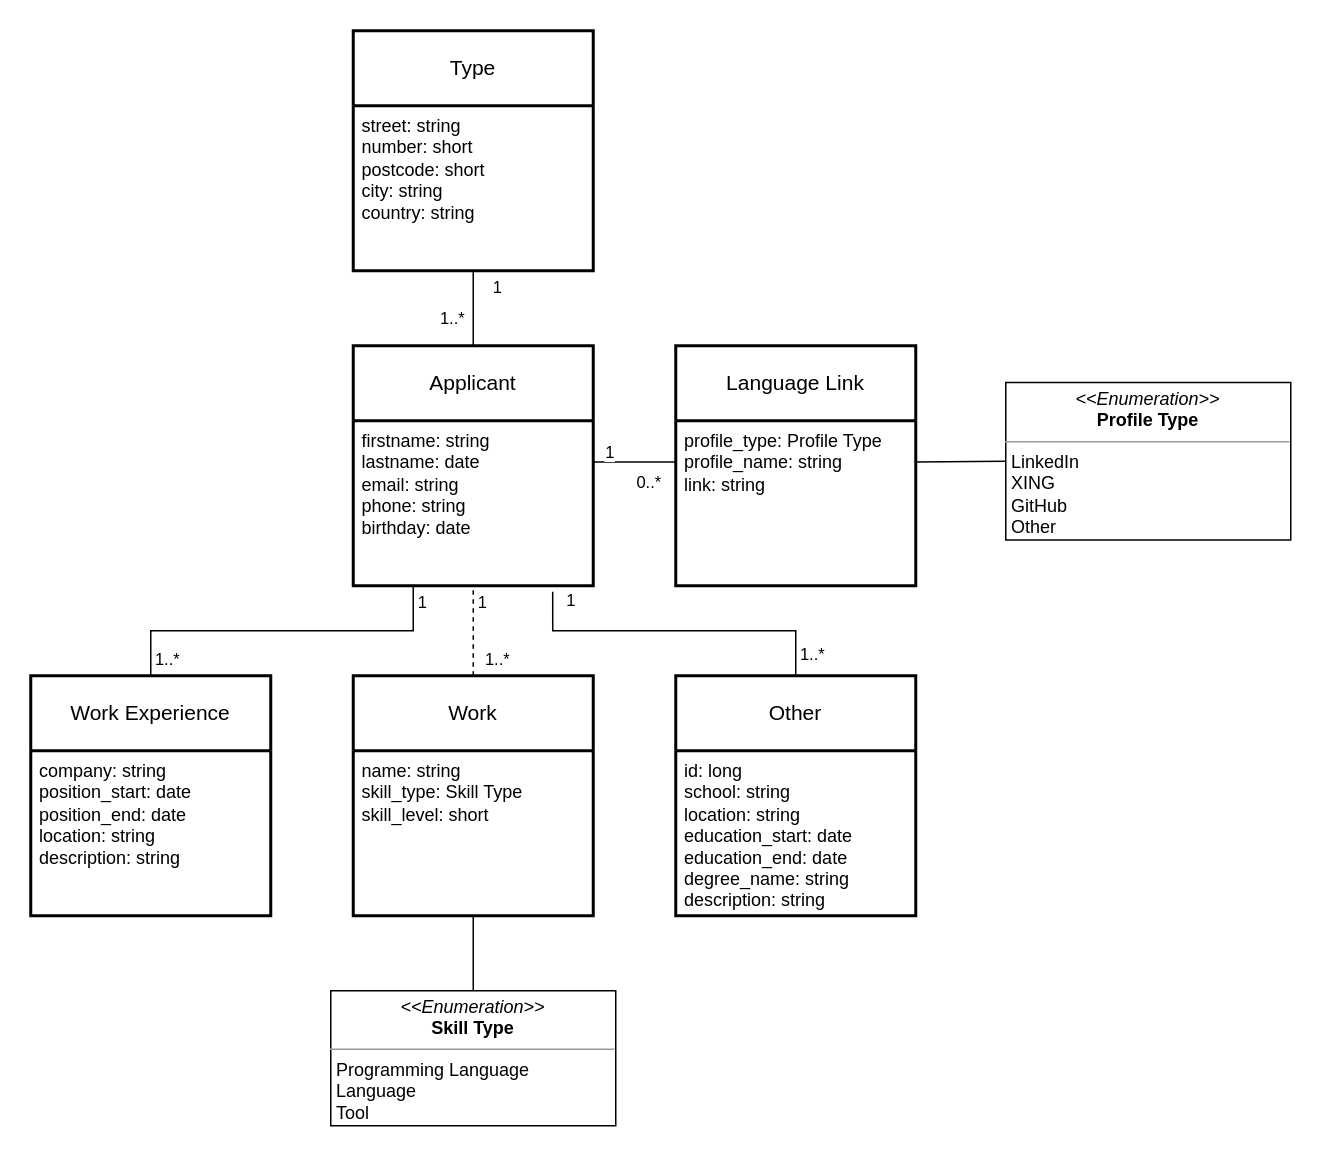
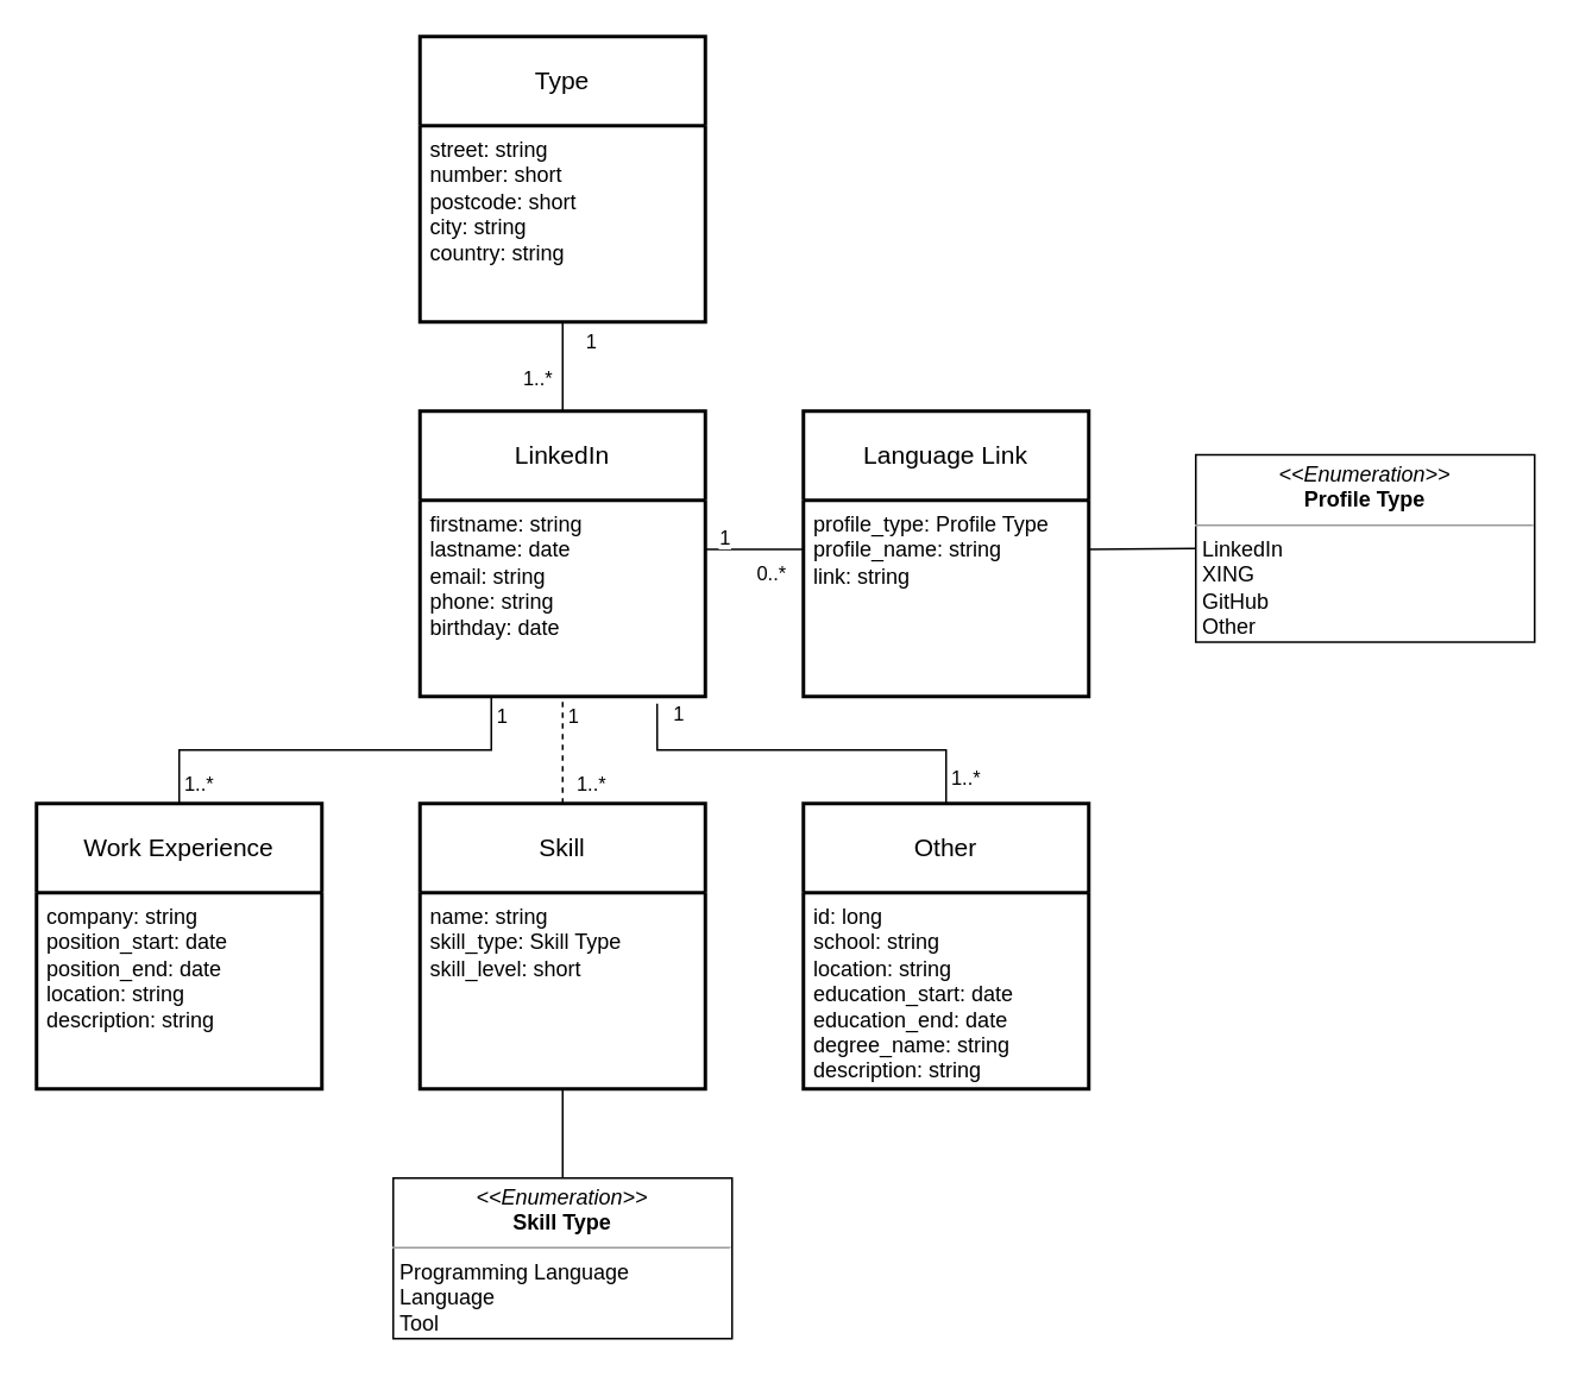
- <mxCell id="9" value="Applicant" style="swimlane;childLayout=stackLayout;horizontal=1;startSize=50;horizontalStack=0;rounded=0;fontSize=14;fontStyle=0;strokeWidth=2;resizeParent=0;resizeLast=1;shadow=0;dashed=0;align=center;arcSize=4;whiteSpace=wrap;html=1;" vertex="1" parent="1"><mxGeometry x="235" y="230" width="160" height="160" as="geometry" /></mxCell>
+ <mxCell id="9" value="LinkedIn" style="swimlane;childLayout=stackLayout;horizontal=1;startSize=50;horizontalStack=0;rounded=0;fontSize=14;fontStyle=0;strokeWidth=2;resizeParent=0;resizeLast=1;shadow=0;dashed=0;align=center;arcSize=4;whiteSpace=wrap;html=1;" vertex="1" parent="1"><mxGeometry x="235" y="230" width="160" height="160" as="geometry" /></mxCell>
- <mxCell id="4" value="Work" style="swimlane;childLayout=stackLayout;horizontal=1;startSize=50;horizontalStack=0;rounded=0;fontSize=14;fontStyle=0;strokeWidth=2;resizeParent=0;resizeLast=1;shadow=0;dashed=0;align=center;arcSize=4;whiteSpace=wrap;html=1;" vertex="1" parent="1"><mxGeometry x="235" y="450" width="160" height="160" as="geometry" /></mxCell>
+ <mxCell id="4" value="Skill" style="swimlane;childLayout=stackLayout;horizontal=1;startSize=50;horizontalStack=0;rounded=0;fontSize=14;fontStyle=0;strokeWidth=2;resizeParent=0;resizeLast=1;shadow=0;dashed=0;align=center;arcSize=4;whiteSpace=wrap;html=1;" vertex="1" parent="1"><mxGeometry x="235" y="450" width="160" height="160" as="geometry" /></mxCell>
